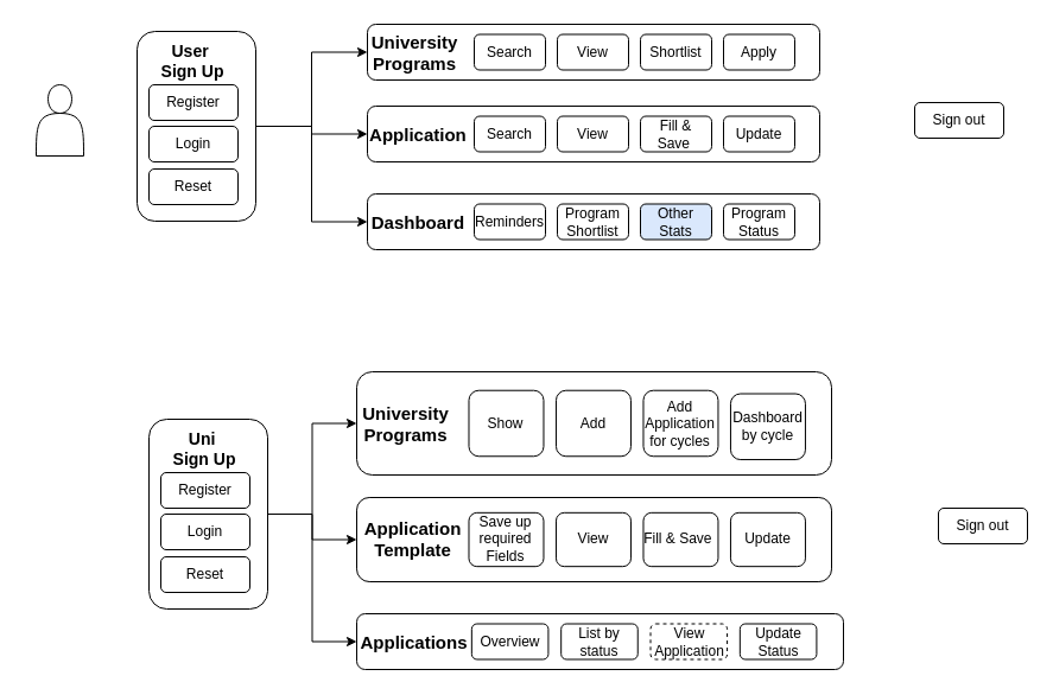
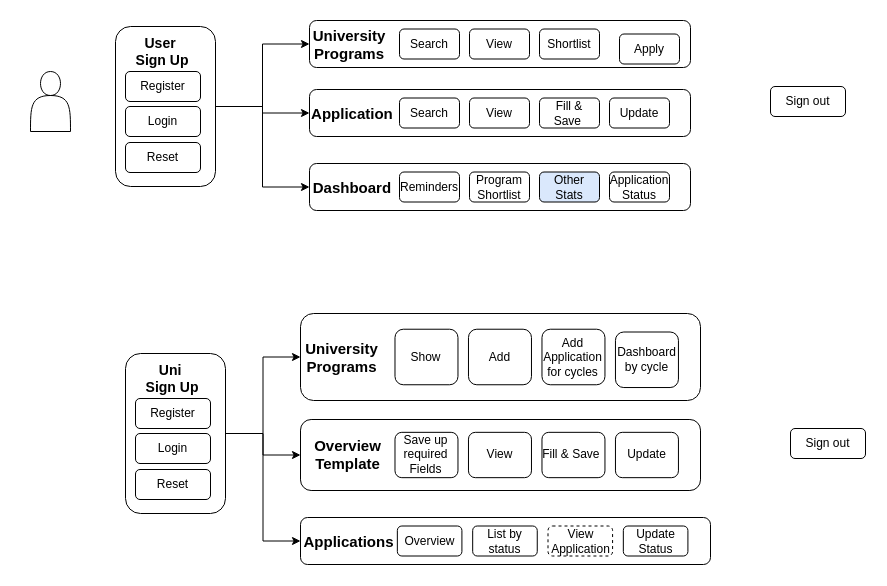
- <mxCell id="17" value="Apply" style="rounded=1;whiteSpace=wrap;html=1;" vertex="1" parent="1"><mxGeometry x="609" y="28.5" width="60" height="30" as="geometry" /></mxCell>
+ <mxCell id="17" value="Apply" style="rounded=1;whiteSpace=wrap;html=1;" vertex="1" parent="1"><mxGeometry x="619" y="33.5" width="60" height="30" as="geometry" /></mxCell>
- <mxCell id="29" value="Program Status" style="rounded=1;whiteSpace=wrap;html=1;" vertex="1" parent="1"><mxGeometry x="609" y="171.5" width="60" height="30" as="geometry" /></mxCell>
+ <mxCell id="29" value="Application Status" style="rounded=1;whiteSpace=wrap;html=1;" vertex="1" parent="1"><mxGeometry x="609" y="171.5" width="60" height="30" as="geometry" /></mxCell>
- <mxCell id="41" value="&lt;b&gt;&lt;font style=&quot;font-size: 15px;&quot;&gt;Application Template&lt;/font&gt;&lt;/b&gt;" style="text;html=1;strokeColor=none;fillColor=none;align=center;verticalAlign=middle;whiteSpace=wrap;rounded=0;fontSize=14;" vertex="1" parent="39"><mxGeometry x="15.748" y="12.84" width="62.992" height="45.319" as="geometry" /></mxCell>
+ <mxCell id="41" value="&lt;b&gt;&lt;font style=&quot;font-size: 15px;&quot;&gt;Overview Template&lt;/font&gt;&lt;/b&gt;" style="text;html=1;strokeColor=none;fillColor=none;align=center;verticalAlign=middle;whiteSpace=wrap;rounded=0;fontSize=14;" vertex="1" parent="39"><mxGeometry x="15.748" y="12.84" width="62.992" height="45.319" as="geometry" /></mxCell>
